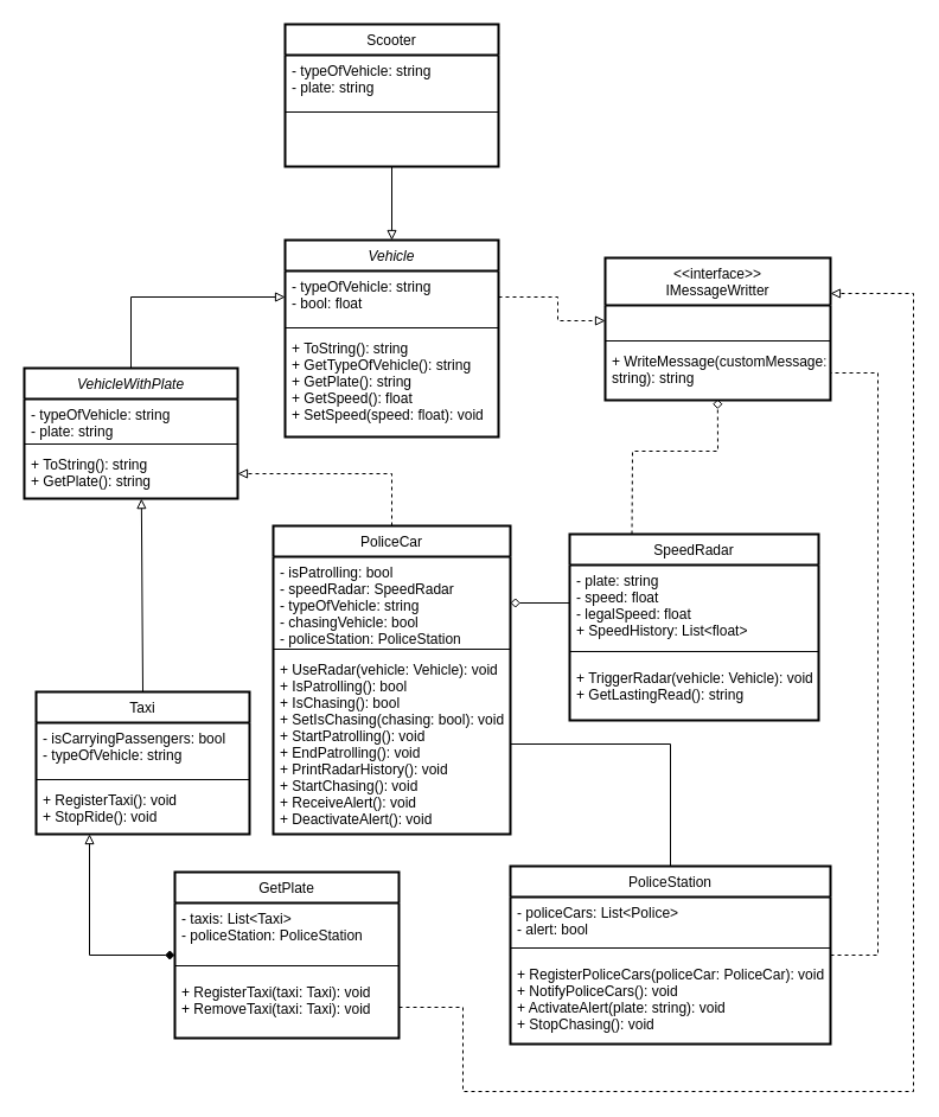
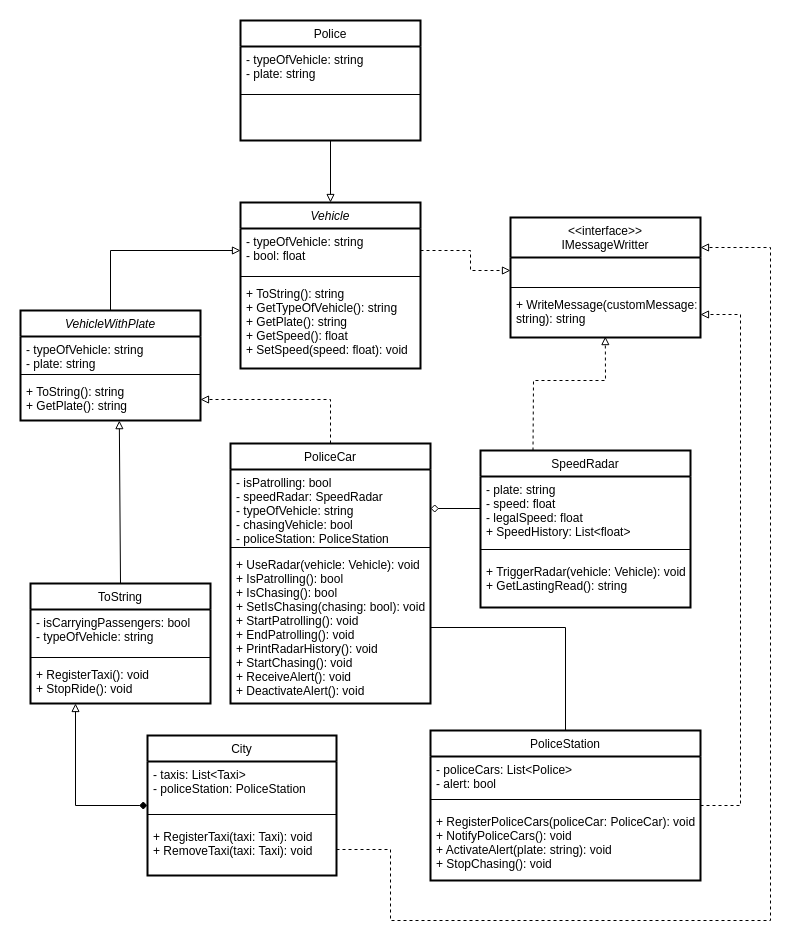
- <mxCell id="34" value="Scooter" style="swimlane;fontStyle=0;align=center;verticalAlign=top;childLayout=stackLayout;horizontal=1;startSize=26;horizontalStack=0;resizeParent=1;resizeLast=0;collapsible=1;marginBottom=0;rounded=0;shadow=0;strokeWidth=2;" parent="1" vertex="1"><mxGeometry x="240" y="20" width="180" height="120" as="geometry"><mxRectangle x="550" y="140" width="160" height="26" as="alternateBounds" /></mxGeometry></mxCell>
+ <mxCell id="34" value="Police" style="swimlane;fontStyle=0;align=center;verticalAlign=top;childLayout=stackLayout;horizontal=1;startSize=26;horizontalStack=0;resizeParent=1;resizeLast=0;collapsible=1;marginBottom=0;rounded=0;shadow=0;strokeWidth=2;" parent="1" vertex="1"><mxGeometry x="240" y="20" width="180" height="120" as="geometry"><mxRectangle x="550" y="140" width="160" height="26" as="alternateBounds" /></mxGeometry></mxCell>
- <mxCell id="42" value="" style="endArrow=none;html=1;rounded=0;endFill=0;dashed=1;exitX=1;exitY=0.5;exitDx=0;exitDy=0;entryX=1;entryY=0.5;entryDx=0;entryDy=0;" parent="1" source="24" target="19" edge="1"><mxGeometry width="50" height="50" relative="1" as="geometry"><mxPoint x="543" y="460" as="sourcePoint" /><mxPoint x="615" y="346" as="targetPoint" /><Array as="points"><mxPoint x="740" y="805" /><mxPoint x="740" y="314" /></Array></mxGeometry></mxCell>
+ <mxCell id="42" value="" style="endArrow=block;html=1;rounded=0;endFill=0;dashed=1;exitX=1;exitY=0.5;exitDx=0;exitDy=0;entryX=1;entryY=0.5;entryDx=0;entryDy=0;" parent="1" source="24" target="19" edge="1"><mxGeometry width="50" height="50" relative="1" as="geometry"><mxPoint x="543" y="460" as="sourcePoint" /><mxPoint x="615" y="346" as="targetPoint" /><Array as="points"><mxPoint x="740" y="805" /><mxPoint x="740" y="314" /></Array></mxGeometry></mxCell>
- <mxCell id="39" value="" style="endArrow=diamond;html=1;rounded=0;endFill=0;dashed=1;exitX=0.25;exitY=0;exitDx=0;exitDy=0;entryX=0.499;entryY=0.98;entryDx=0;entryDy=0;entryPerimeter=0;" parent="1" source="6" target="19" edge="1"><mxGeometry width="50" height="50" relative="1" as="geometry"><mxPoint x="770" y="350" as="sourcePoint" /><mxPoint x="710" y="200" as="targetPoint" /><Array as="points"><mxPoint x="533" y="380" /><mxPoint x="605" y="380" /></Array></mxGeometry></mxCell>
+ <mxCell id="39" value="" style="endArrow=block;html=1;rounded=0;endFill=0;dashed=1;exitX=0.25;exitY=0;exitDx=0;exitDy=0;entryX=0.499;entryY=0.98;entryDx=0;entryDy=0;entryPerimeter=0;" parent="1" source="6" target="19" edge="1"><mxGeometry width="50" height="50" relative="1" as="geometry"><mxPoint x="770" y="350" as="sourcePoint" /><mxPoint x="710" y="200" as="targetPoint" /><Array as="points"><mxPoint x="533" y="380" /><mxPoint x="605" y="380" /></Array></mxGeometry></mxCell>
- <mxCell id="10" value="Taxi" style="swimlane;fontStyle=0;align=center;verticalAlign=top;childLayout=stackLayout;horizontal=1;startSize=26;horizontalStack=0;resizeParent=1;resizeLast=0;collapsible=1;marginBottom=0;rounded=0;shadow=0;strokeWidth=2;" parent="1" vertex="1"><mxGeometry x="30" y="583" width="180" height="120" as="geometry"><mxRectangle x="550" y="140" width="160" height="26" as="alternateBounds" /></mxGeometry></mxCell>
+ <mxCell id="10" value="ToString" style="swimlane;fontStyle=0;align=center;verticalAlign=top;childLayout=stackLayout;horizontal=1;startSize=26;horizontalStack=0;resizeParent=1;resizeLast=0;collapsible=1;marginBottom=0;rounded=0;shadow=0;strokeWidth=2;" parent="1" vertex="1"><mxGeometry x="30" y="583" width="180" height="120" as="geometry"><mxRectangle x="550" y="140" width="160" height="26" as="alternateBounds" /></mxGeometry></mxCell>
- <mxCell id="28" value="GetPlate" style="swimlane;fontStyle=0;align=center;verticalAlign=top;childLayout=stackLayout;horizontal=1;startSize=26;horizontalStack=0;resizeParent=1;resizeLast=0;collapsible=1;marginBottom=0;rounded=0;shadow=0;strokeWidth=2;" parent="1" vertex="1"><mxGeometry x="147" y="735" width="189" height="140" as="geometry"><mxRectangle x="130" y="380" width="160" height="26" as="alternateBounds" /></mxGeometry></mxCell>
+ <mxCell id="28" value="City" style="swimlane;fontStyle=0;align=center;verticalAlign=top;childLayout=stackLayout;horizontal=1;startSize=26;horizontalStack=0;resizeParent=1;resizeLast=0;collapsible=1;marginBottom=0;rounded=0;shadow=0;strokeWidth=2;" parent="1" vertex="1"><mxGeometry x="147" y="735" width="189" height="140" as="geometry"><mxRectangle x="130" y="380" width="160" height="26" as="alternateBounds" /></mxGeometry></mxCell>
